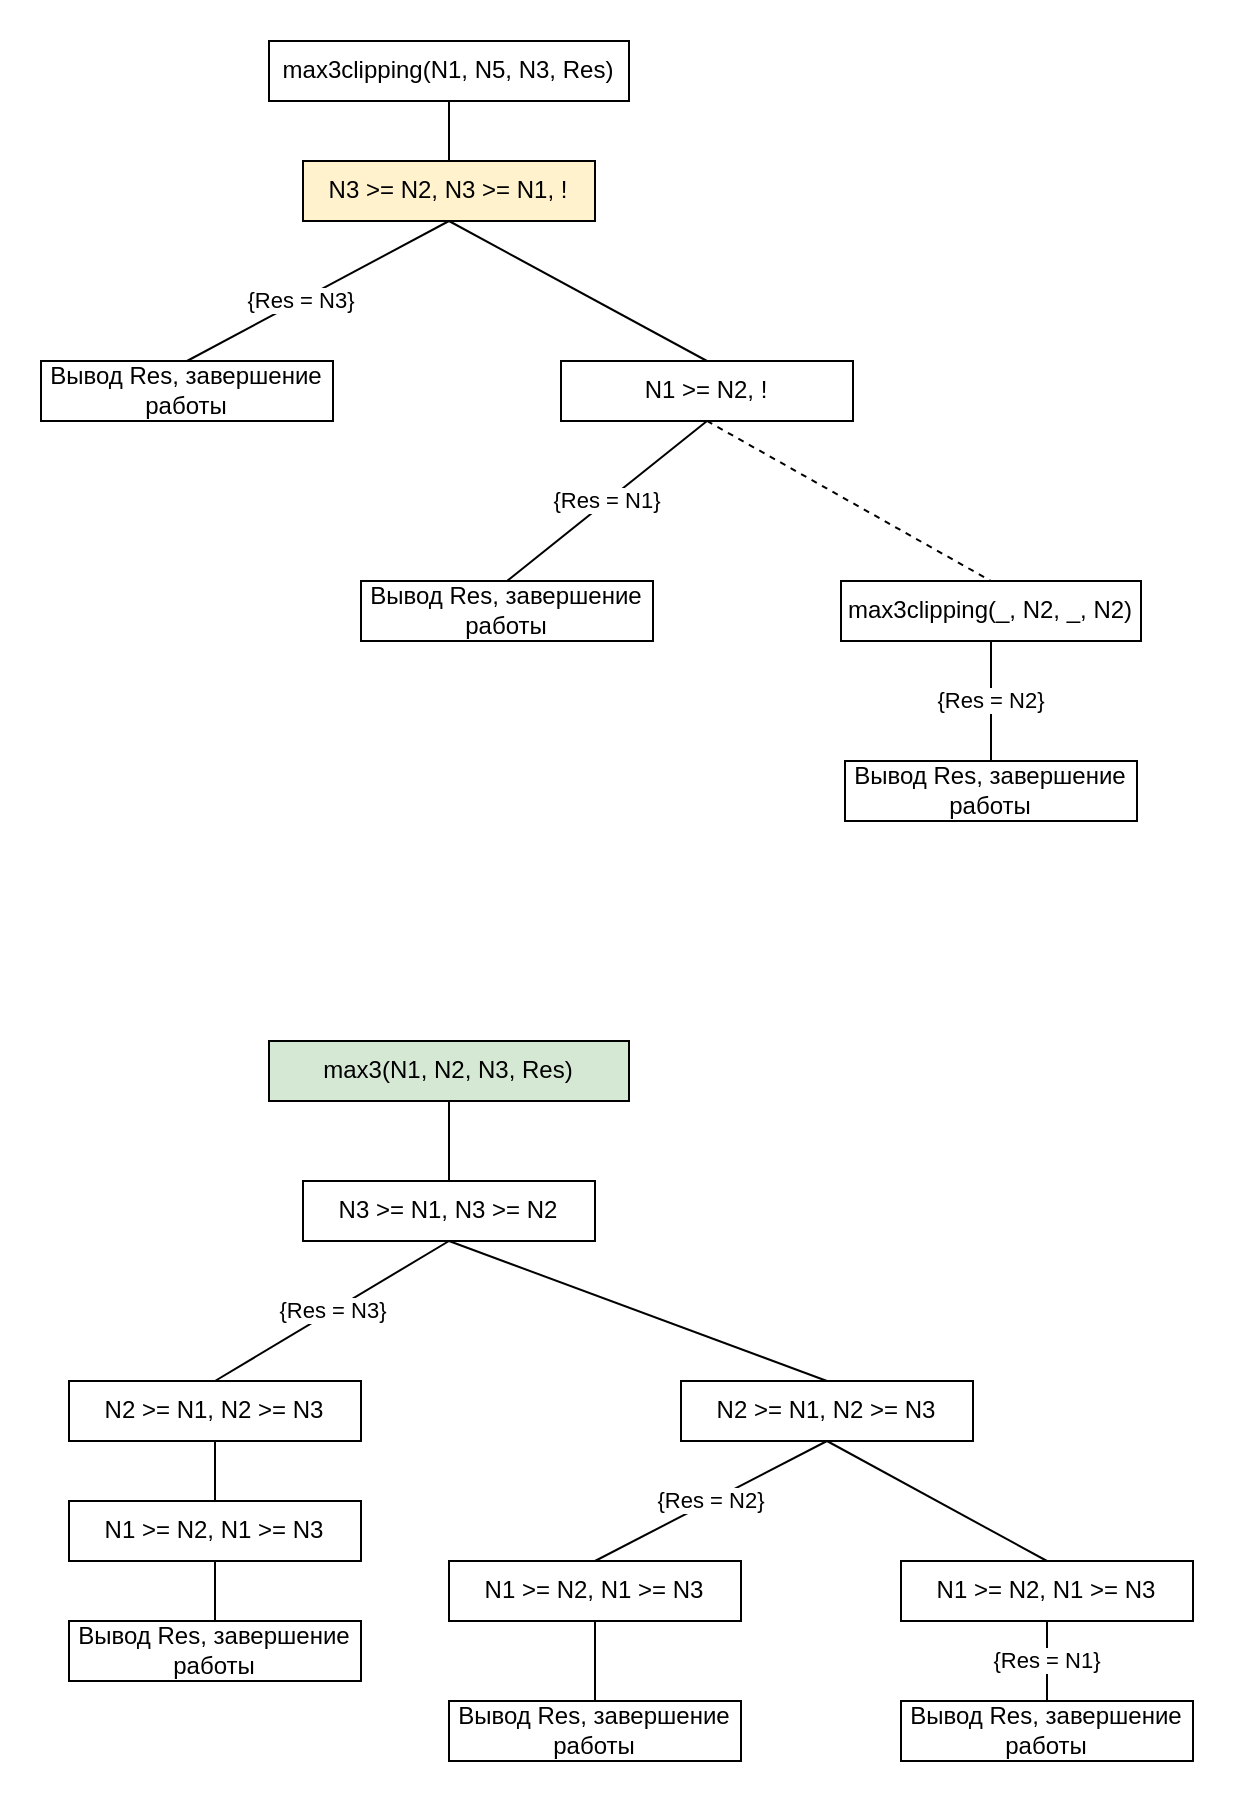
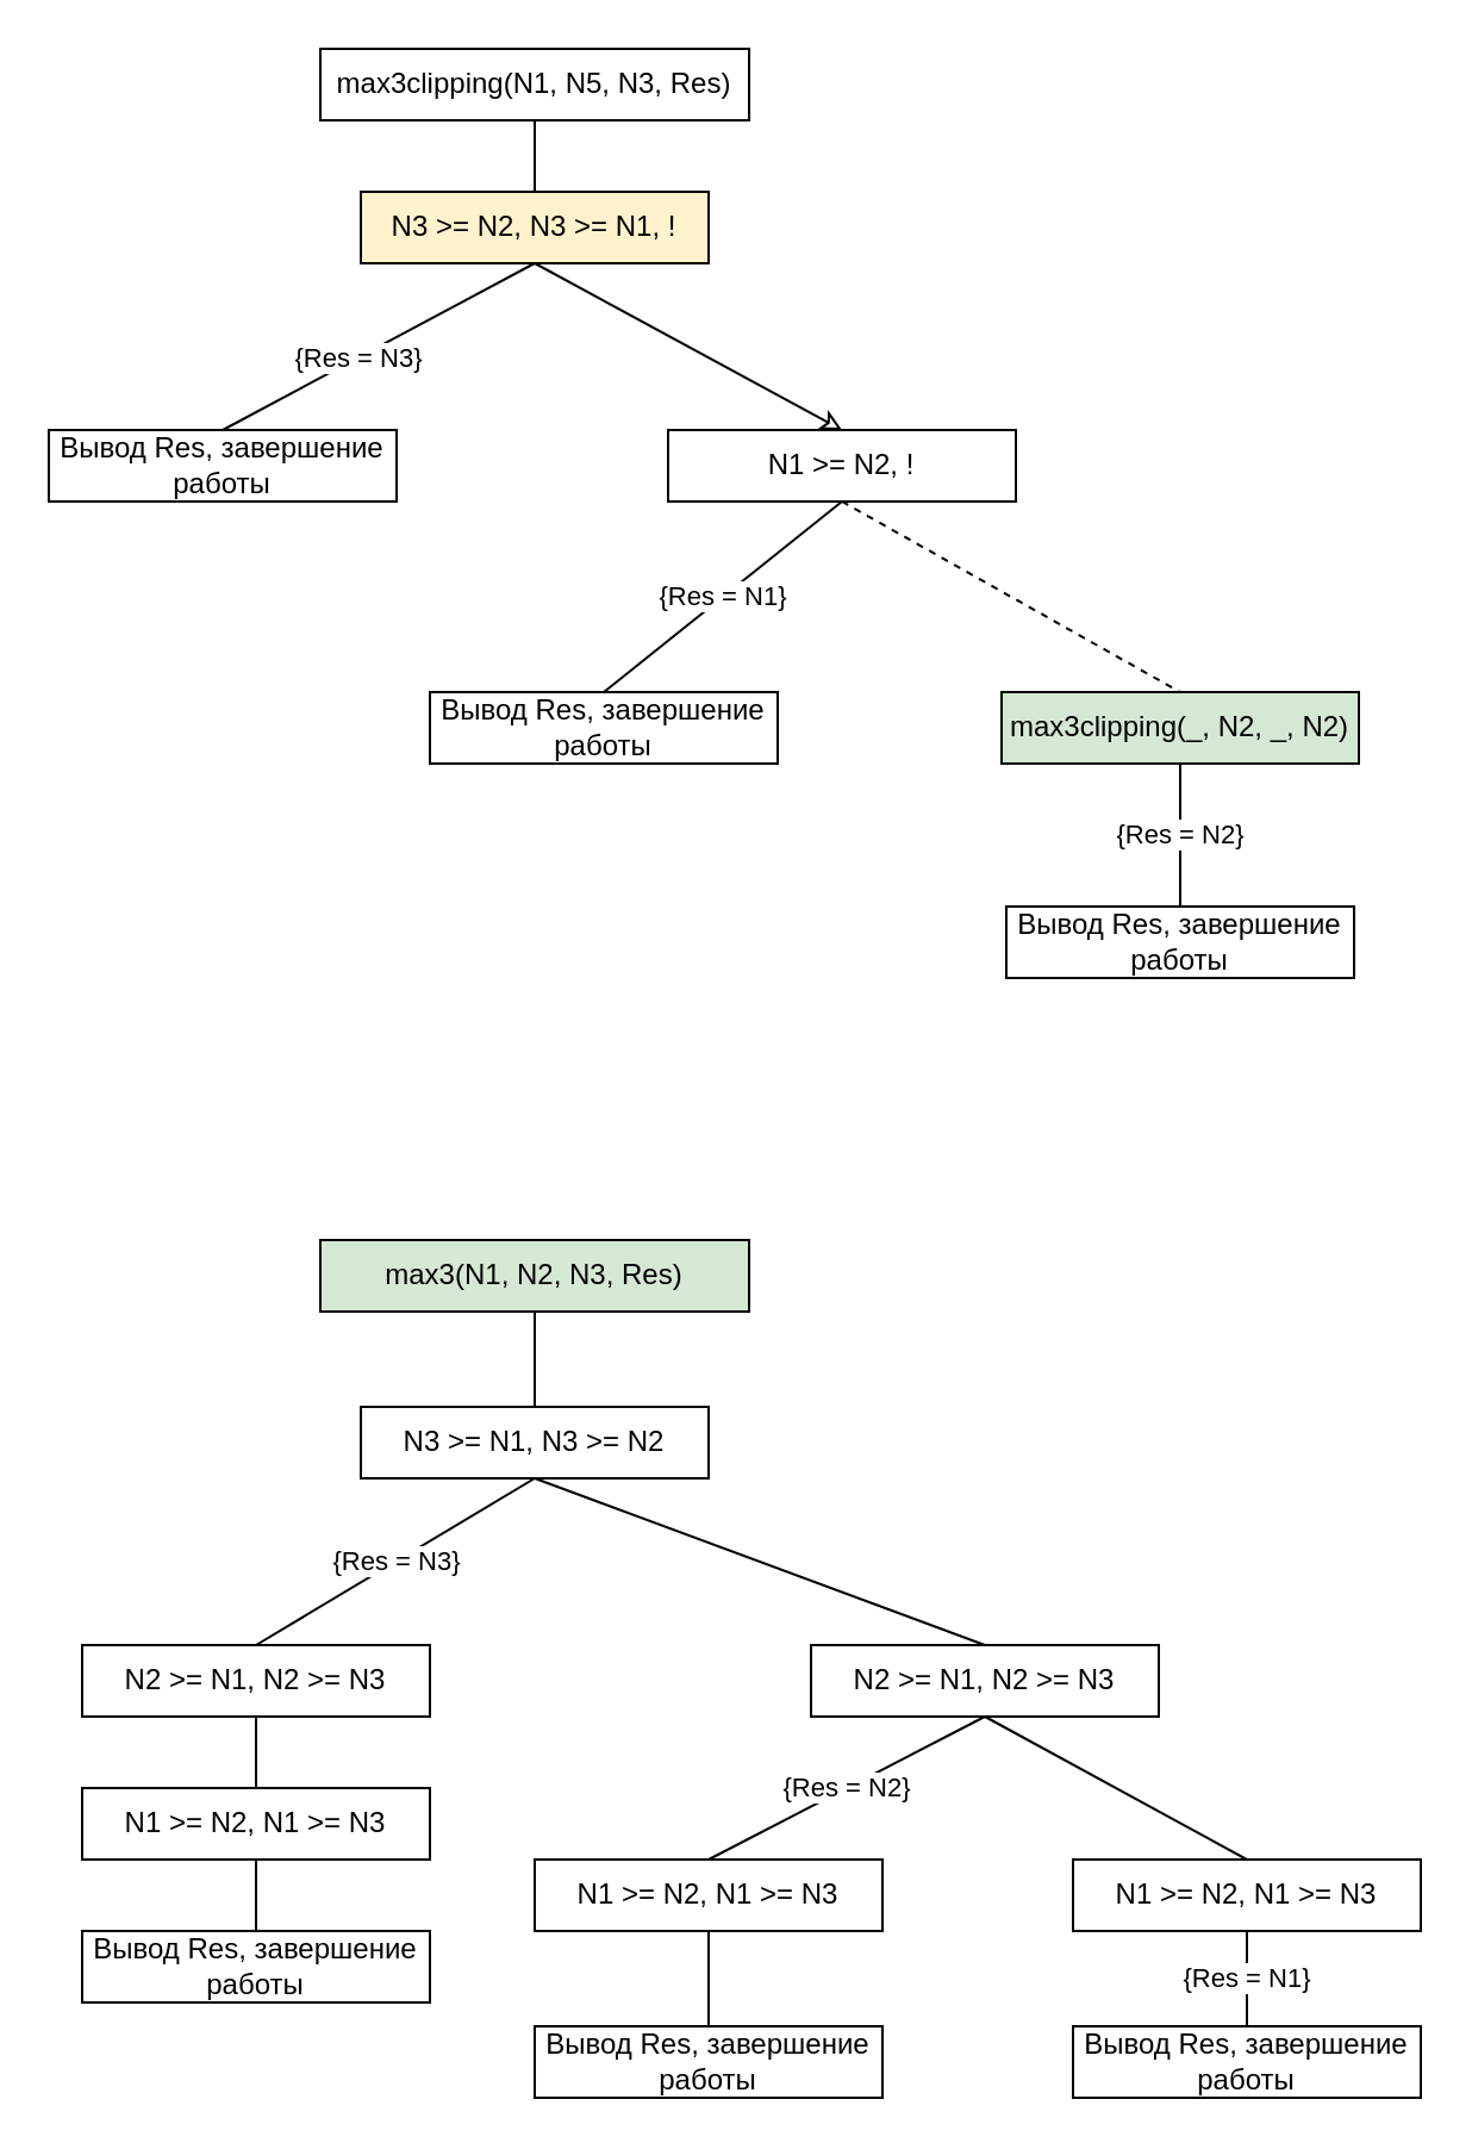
- <mxCell id="5" style="edgeStyle=none;rounded=0;orthogonalLoop=1;jettySize=auto;html=1;exitX=0.5;exitY=1;exitDx=0;exitDy=0;entryX=0.5;entryY=0;entryDx=0;entryDy=0;endArrow=none;endFill=0;" edge="1" parent="1" source="6" target="10"><mxGeometry relative="1" as="geometry" /></mxCell>
+ <mxCell id="5" style="edgeStyle=none;rounded=0;orthogonalLoop=1;jettySize=auto;html=1;exitX=0.5;exitY=1;exitDx=0;exitDy=0;entryX=0.5;entryY=0;entryDx=0;entryDy=0;endArrow=classic;endFill=0;" edge="1" parent="1" source="6" target="10"><mxGeometry relative="1" as="geometry" /></mxCell>
- <mxCell id="13" value="max3clipping(_, N2, _, N2)" style="rounded=0;whiteSpace=wrap;html=1;" vertex="1" parent="1"><mxGeometry x="420" y="290" width="150" height="30" as="geometry" /></mxCell>
+ <mxCell id="13" value="max3clipping(_, N2, _, N2)" style="rounded=0;whiteSpace=wrap;html=1;fillColor=#d5e8d4;" vertex="1" parent="1"><mxGeometry x="420" y="290" width="150" height="30" as="geometry" /></mxCell>
